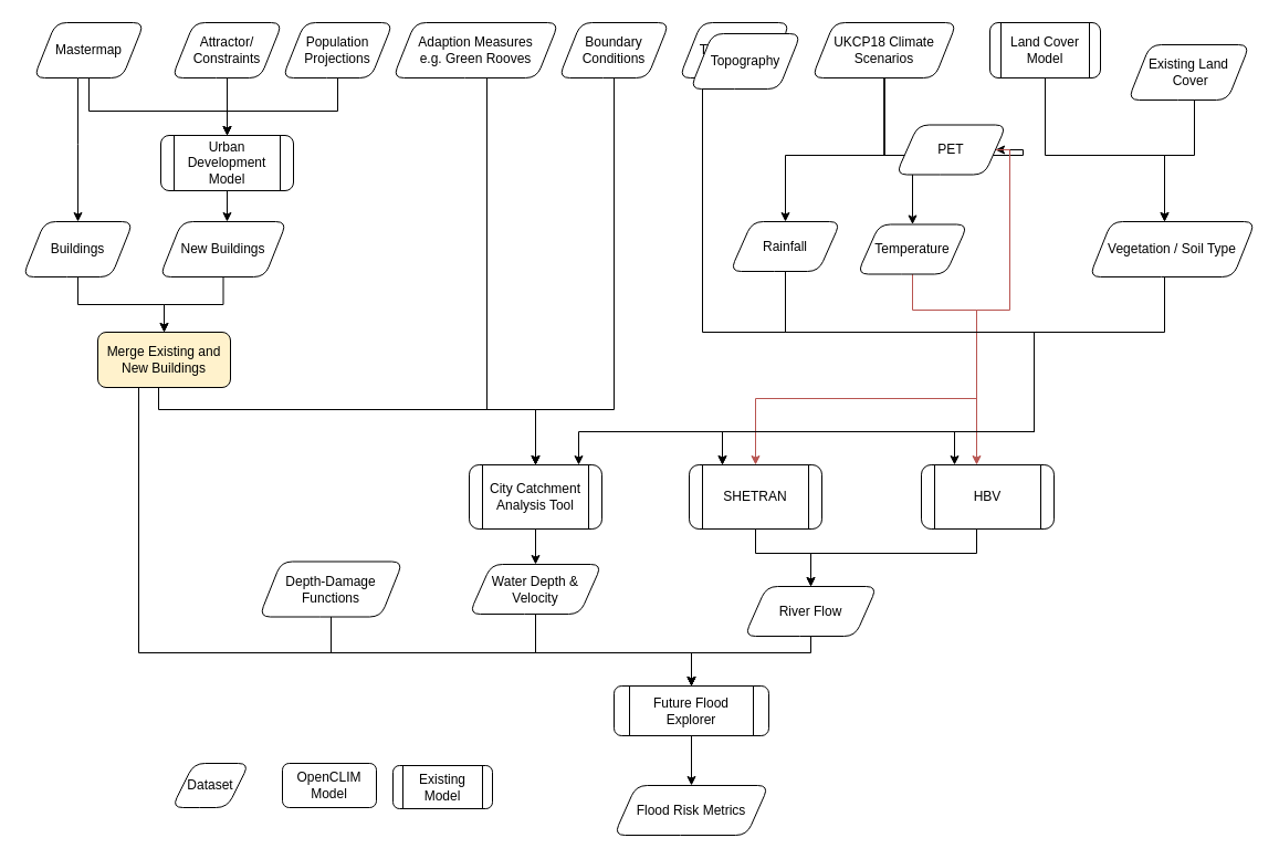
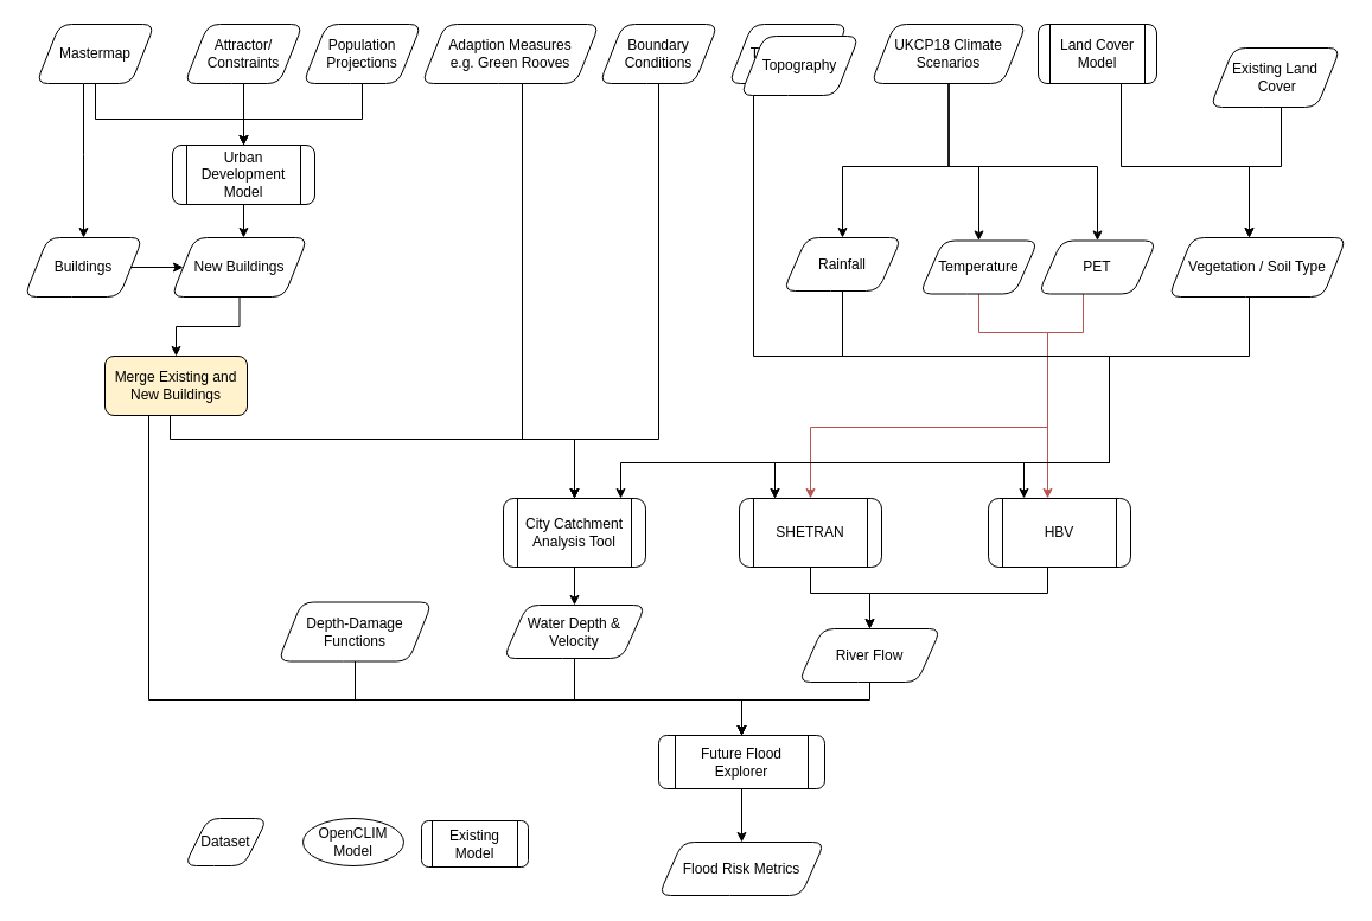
- <mxCell id="49" value="Land Cover Model" style="shape=process;whiteSpace=wrap;html=1;backgroundOutline=1;fontFamily=Helvetica;fontSize=12;fontColor=#000000;align=center;strokeColor=#000000;fillColor=#ffffff;rounded=1;" parent="1" vertex="1"><mxGeometry x="895" y="20" width="100" height="50" as="geometry" /></mxCell>
+ <mxCell id="49" value="Land Cover Model" style="shape=process;whiteSpace=wrap;html=1;backgroundOutline=1;fontFamily=Helvetica;fontSize=12;fontColor=#000000;align=center;strokeColor=#000000;fillColor=#ffffff;rounded=1;" parent="1" vertex="1"><mxGeometry x="875" y="20" width="100" height="50" as="geometry" /></mxCell>
- <mxCell id="55" value="PET" style="shape=parallelogram;perimeter=parallelogramPerimeter;whiteSpace=wrap;html=1;fixedSize=1;rounded=1;" parent="1" vertex="1"><mxGeometry x="810" y="112.5" width="100" height="45" as="geometry" /></mxCell>
+ <mxCell id="55" value="PET" style="shape=parallelogram;perimeter=parallelogramPerimeter;whiteSpace=wrap;html=1;fixedSize=1;rounded=1;" parent="1" vertex="1"><mxGeometry x="875" y="202.5" width="100" height="45" as="geometry" /></mxCell>
- <mxCell id="32" style="edgeStyle=orthogonalEdgeStyle;rounded=0;orthogonalLoop=1;jettySize=auto;html=1;" parent="1" source="33" target="36" edge="1"><mxGeometry relative="1" as="geometry" /></mxCell>
+ <mxCell id="32" style="edgeStyle=orthogonalEdgeStyle;rounded=0;orthogonalLoop=1;jettySize=auto;html=1;" parent="1" source="33" target="13" edge="1"><mxGeometry relative="1" as="geometry" /></mxCell>
- <mxCell id="24" value="OpenCLIM Model" style="rounded=1;whiteSpace=wrap;html=1;fontSize=12;glass=0;strokeWidth=1;shadow=0;" parent="1" vertex="1"><mxGeometry x="255" y="690" width="85" height="40" as="geometry" /></mxCell>
+ <mxCell id="24" value="OpenCLIM Model" style="ellipse;whiteSpace=wrap;html=1;fontSize=12;glass=0;strokeWidth=1;shadow=0;" parent="1" vertex="1"><mxGeometry x="255" y="690" width="85" height="40" as="geometry" /></mxCell>
